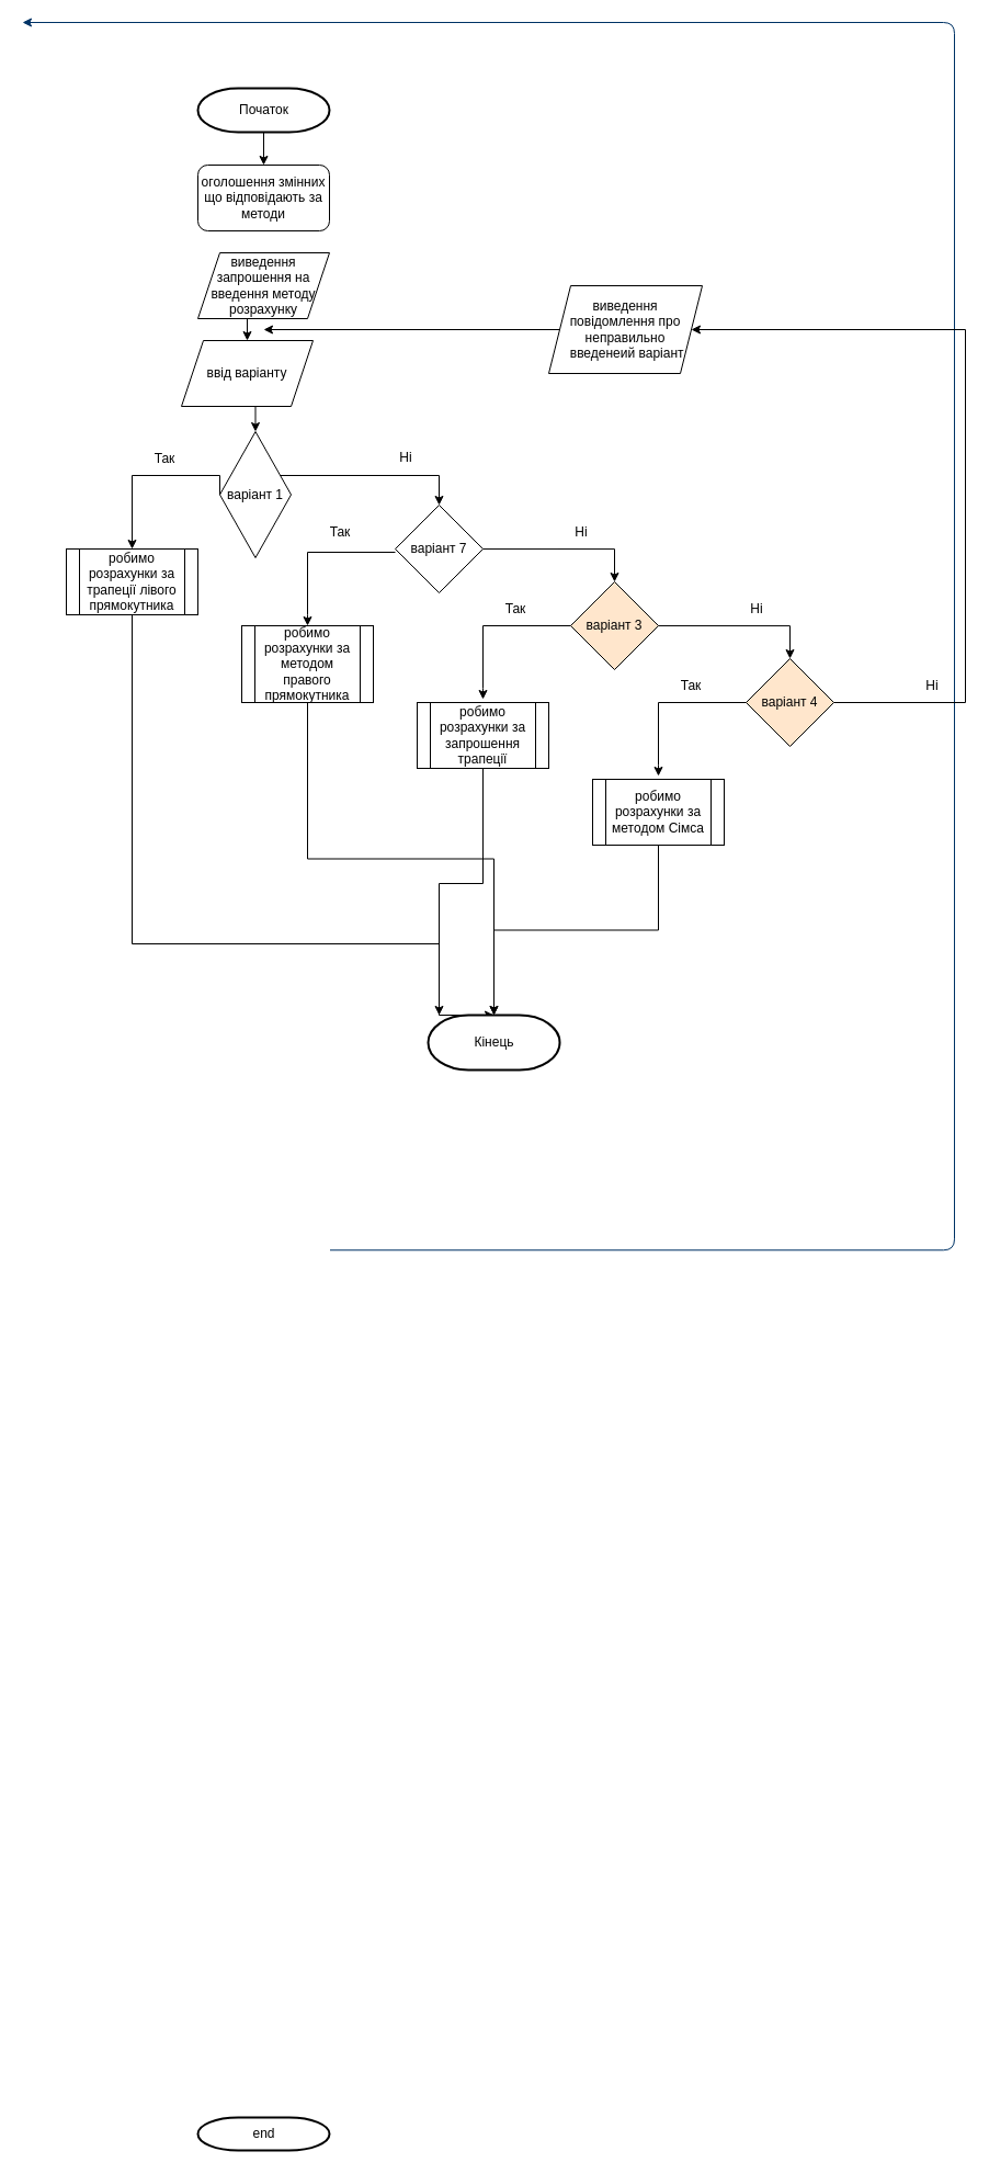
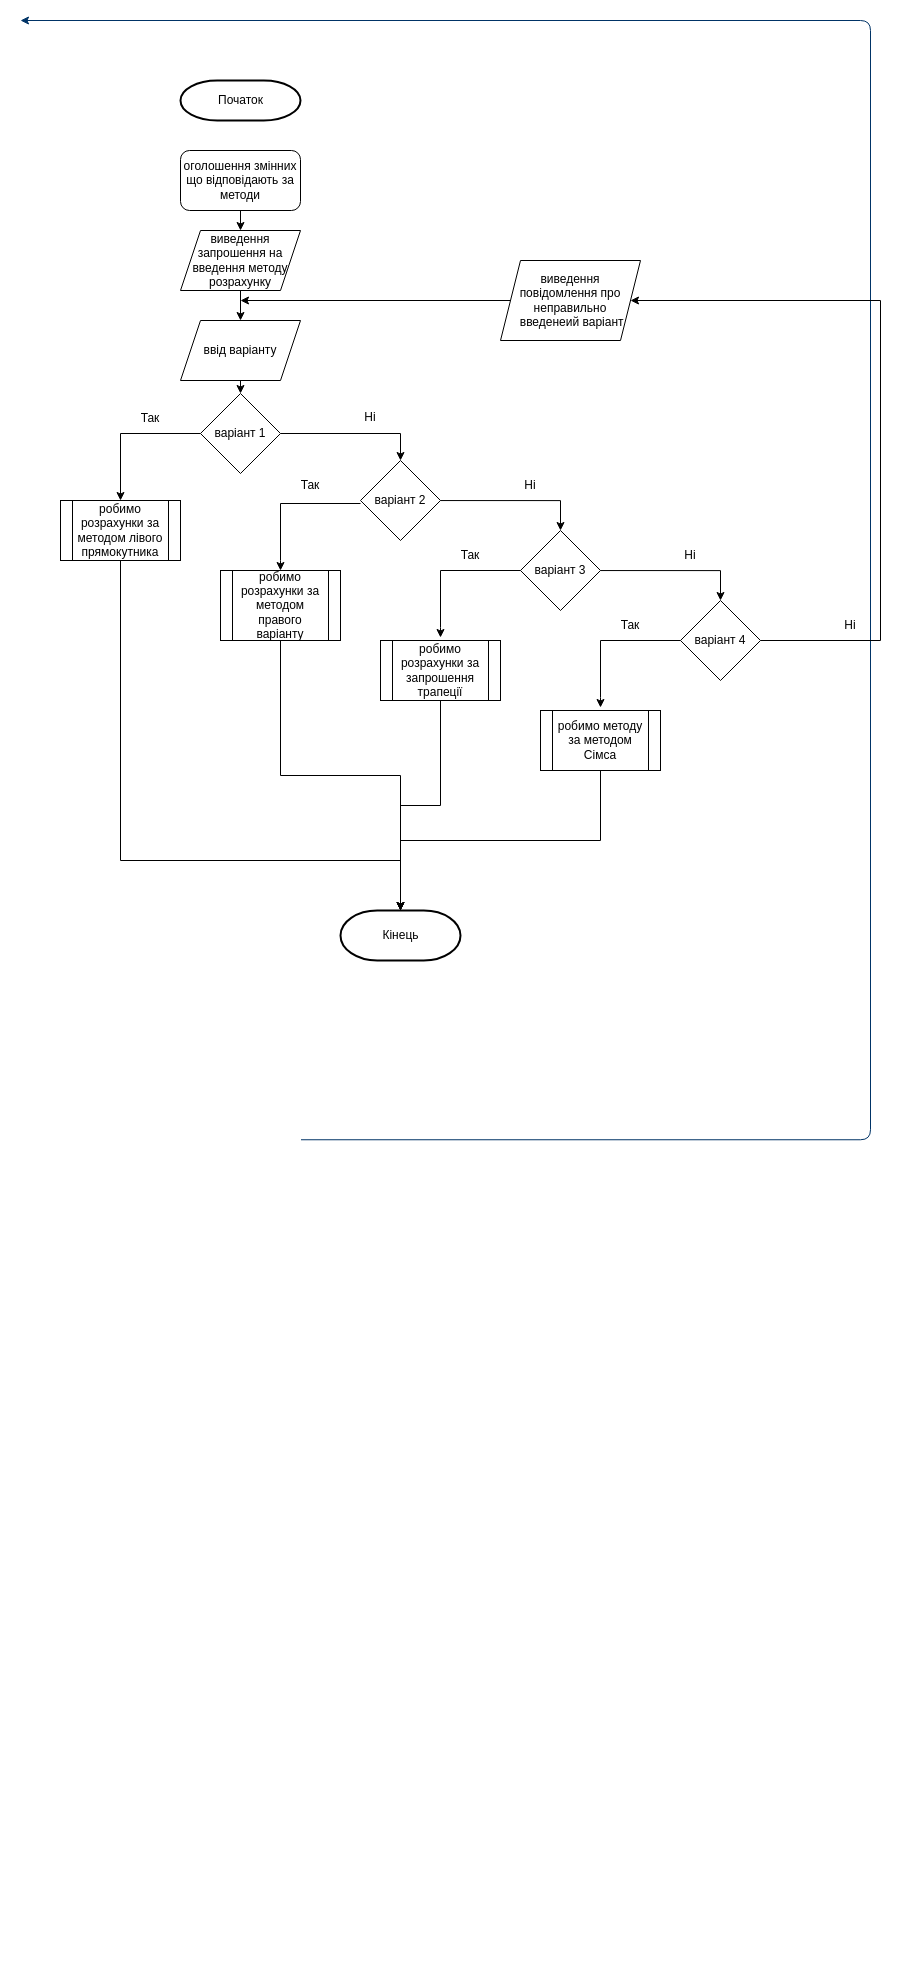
- <mxCell id="2" style="edgeStyle=orthogonalEdgeStyle;rounded=0;orthogonalLoop=1;jettySize=auto;html=1;exitX=0.5;exitY=1;exitDx=0;exitDy=0;exitPerimeter=0;entryX=0.5;entryY=0;entryDx=0;entryDy=0;" edge="1" parent="1" source="3" target="7"><mxGeometry relative="1" as="geometry" /></mxCell>
+ <mxCell id="6" style="edgeStyle=orthogonalEdgeStyle;rounded=0;orthogonalLoop=1;jettySize=auto;html=1;exitX=0.5;exitY=1;exitDx=0;exitDy=0;entryX=0.5;entryY=0;entryDx=0;entryDy=0;" edge="1" parent="1" source="7" target="9"><mxGeometry relative="1" as="geometry" /></mxCell>
- <mxCell id="11" value="ввід варіанту" style="shape=parallelogram;perimeter=parallelogramPerimeter;whiteSpace=wrap;html=1;fixedSize=1;" vertex="1" parent="1"><mxGeometry x="165" y="310" width="120" height="60" as="geometry" /></mxCell>
+ <mxCell id="11" value="ввід варіанту" style="shape=parallelogram;perimeter=parallelogramPerimeter;whiteSpace=wrap;html=1;fixedSize=1;" vertex="1" parent="1"><mxGeometry x="180" y="320" width="120" height="60" as="geometry" /></mxCell>
- <mxCell id="14" value="варіант 1" style="rhombus;whiteSpace=wrap;html=1;" vertex="1" parent="1"><mxGeometry x="200" y="393" width="65" height="115" as="geometry" /></mxCell>
+ <mxCell id="14" value="варіант 1" style="rhombus;whiteSpace=wrap;html=1;" vertex="1" parent="1"><mxGeometry x="200" y="393" width="80" height="80" as="geometry" /></mxCell>
- <mxCell id="15" value="варіант 7" style="rhombus;whiteSpace=wrap;html=1;" vertex="1" parent="1"><mxGeometry x="360" y="460" width="80" height="80" as="geometry" /></mxCell>
+ <mxCell id="15" value="варіант 2" style="rhombus;whiteSpace=wrap;html=1;" vertex="1" parent="1"><mxGeometry x="360" y="460" width="80" height="80" as="geometry" /></mxCell>
- <mxCell id="17" value="робимо розрахунки за трапеції лівого прямокутника" style="shape=process;whiteSpace=wrap;html=1;backgroundOutline=1;" vertex="1" parent="1"><mxGeometry x="60" y="500" width="120" height="60" as="geometry" /></mxCell>
+ <mxCell id="17" value="робимо розрахунки за методом лівого прямокутника" style="shape=process;whiteSpace=wrap;html=1;backgroundOutline=1;" vertex="1" parent="1"><mxGeometry x="60" y="500" width="120" height="60" as="geometry" /></mxCell>
- <mxCell id="20" value="варіант 3" style="rhombus;whiteSpace=wrap;html=1;fillColor=#ffe6cc;" vertex="1" parent="1"><mxGeometry x="520" y="530" width="80" height="80" as="geometry" /></mxCell>
+ <mxCell id="20" value="варіант 3" style="rhombus;whiteSpace=wrap;html=1;" vertex="1" parent="1"><mxGeometry x="520" y="530" width="80" height="80" as="geometry" /></mxCell>
- <mxCell id="33" value="робимо розрахунки за методом правого прямокутника" style="shape=process;whiteSpace=wrap;html=1;backgroundOutline=1;" vertex="1" parent="1"><mxGeometry x="220" y="570" width="120" height="70" as="geometry" /></mxCell>
+ <mxCell id="33" value="робимо розрахунки за методом правого варіанту" style="shape=process;whiteSpace=wrap;html=1;backgroundOutline=1;" vertex="1" parent="1"><mxGeometry x="220" y="570" width="120" height="70" as="geometry" /></mxCell>
- <mxCell id="23" value="варіант 4" style="rhombus;whiteSpace=wrap;html=1;fillColor=#ffe6cc;" vertex="1" parent="1"><mxGeometry x="680" y="600" width="80" height="80" as="geometry" /></mxCell>
+ <mxCell id="23" value="варіант 4" style="rhombus;whiteSpace=wrap;html=1;" vertex="1" parent="1"><mxGeometry x="680" y="600" width="80" height="80" as="geometry" /></mxCell>
- <mxCell id="29" value="робимо розрахунки за методом Сімса" style="shape=process;whiteSpace=wrap;html=1;backgroundOutline=1;" vertex="1" parent="1"><mxGeometry x="540" y="710" width="120" height="60" as="geometry" /></mxCell>
+ <mxCell id="29" value="робимо методу за методом Сімса" style="shape=process;whiteSpace=wrap;html=1;backgroundOutline=1;" vertex="1" parent="1"><mxGeometry x="540" y="710" width="120" height="60" as="geometry" /></mxCell>
- <mxCell id="34" value="Кінець" style="shape=mxgraph.flowchart.terminator;strokeWidth=2;gradientColor=none;gradientDirection=north;fontStyle=0;html=1;" vertex="1" parent="1"><mxGeometry x="390" y="925" width="120" height="50" as="geometry" /></mxCell>
+ <mxCell id="34" value="Кінець" style="shape=mxgraph.flowchart.terminator;strokeWidth=2;gradientColor=none;gradientDirection=north;fontStyle=0;html=1;" vertex="1" parent="1"><mxGeometry x="340" y="910" width="120" height="50" as="geometry" /></mxCell>
- <mxCell id="4" value="end" style="shape=mxgraph.flowchart.terminator;strokeWidth=2;gradientColor=none;gradientDirection=north;fontStyle=0;html=1;" parent="1" vertex="1"><mxGeometry x="180" y="1930" width="120" height="30" as="geometry" /></mxCell>
